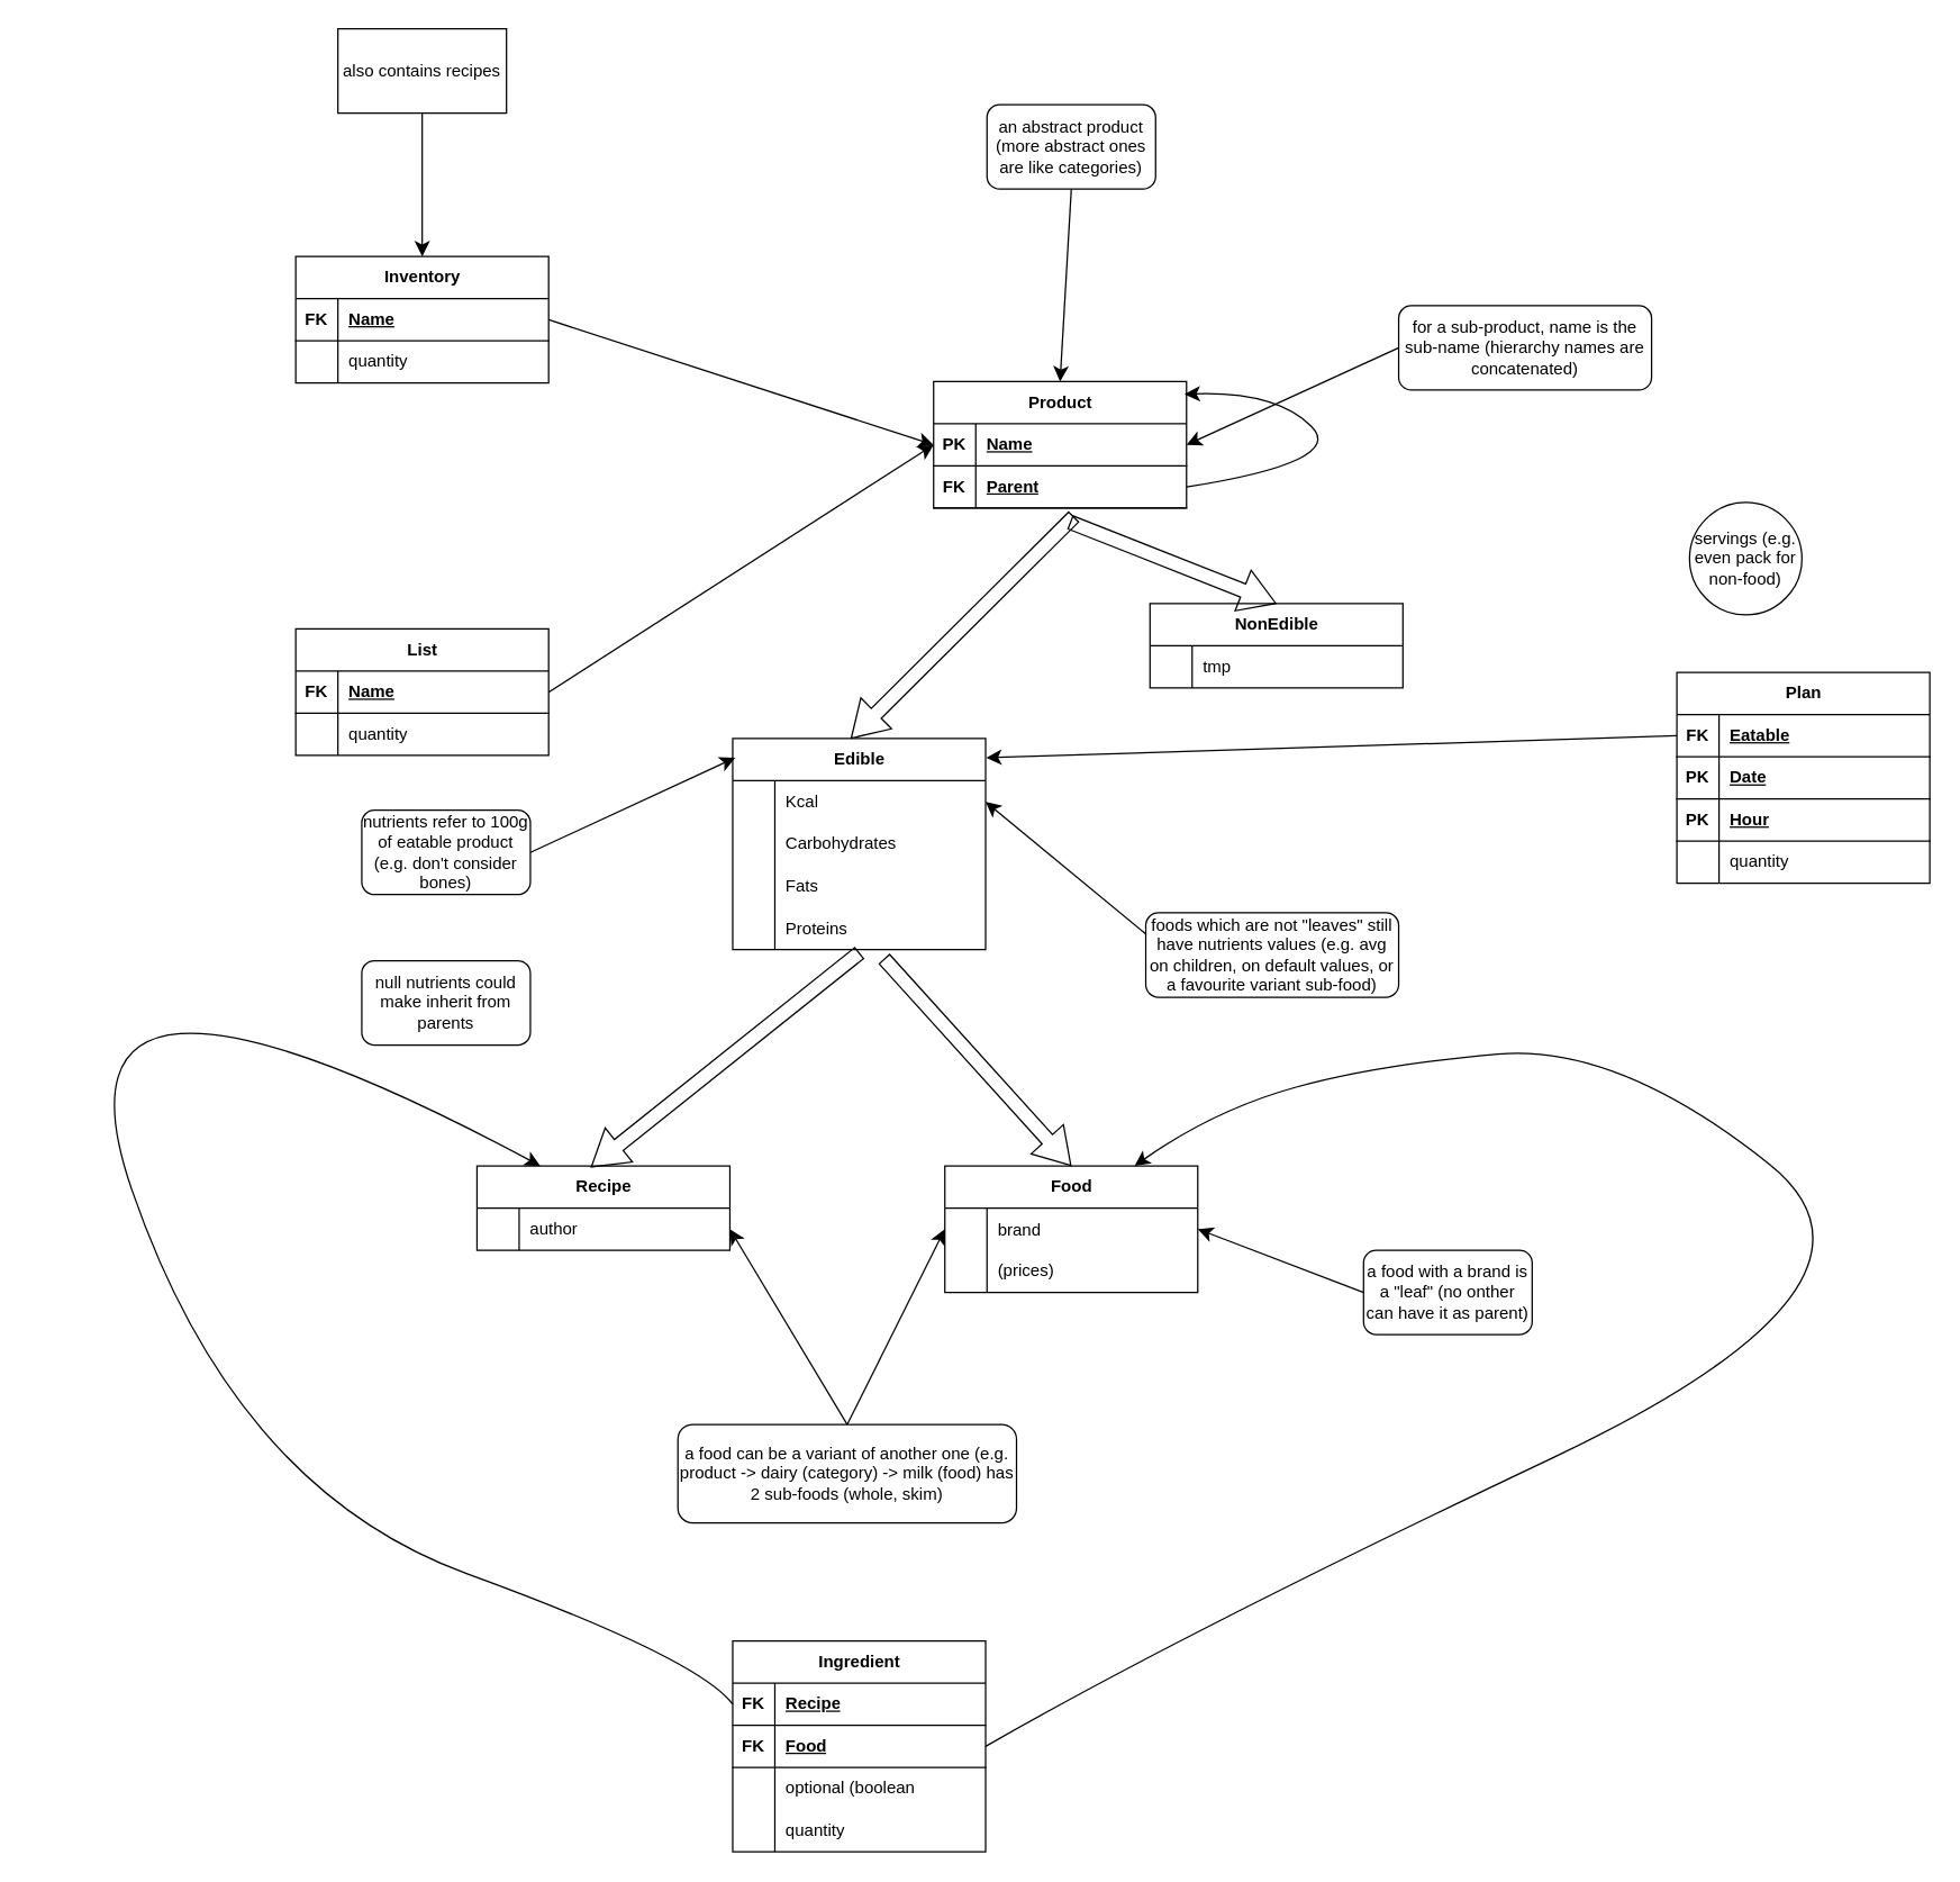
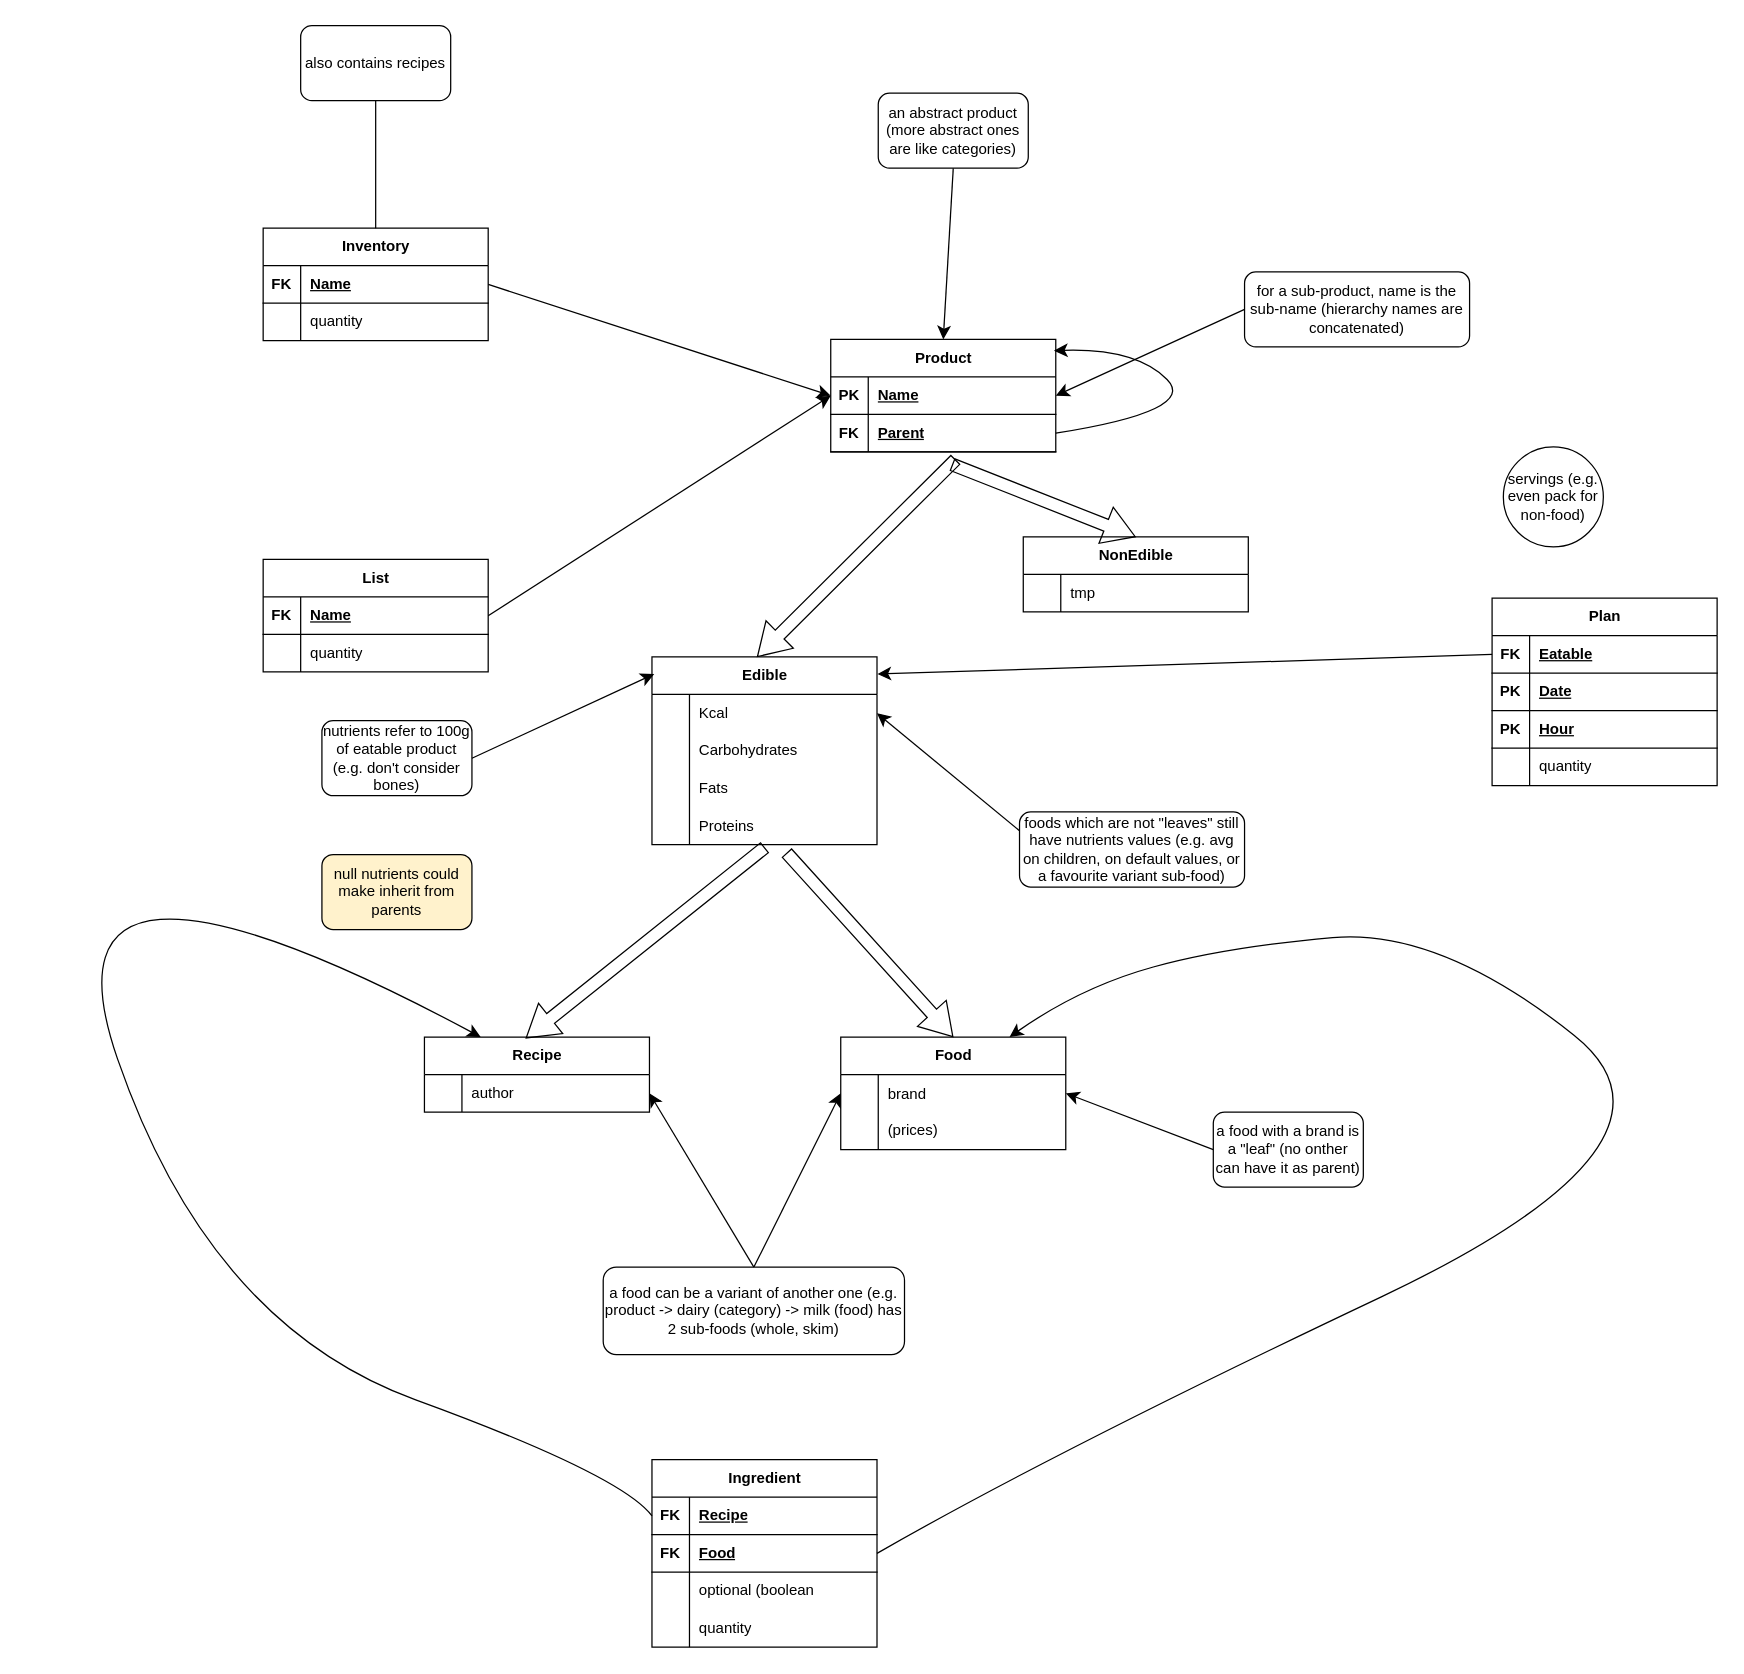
- <mxCell id="101" value="also contains recipes" style="whiteSpace=wrap;html=1;rounded=0;" vertex="1" parent="1"><mxGeometry x="240" y="20" width="120" height="60" as="geometry" /></mxCell>
+ <mxCell id="101" value="also contains recipes" style="rounded=1;whiteSpace=wrap;html=1;" vertex="1" parent="1"><mxGeometry x="240" y="20" width="120" height="60" as="geometry" /></mxCell>
- <mxCell id="102" value="" style="endArrow=classic;html=1;rounded=0;fontSize=12;startSize=8;endSize=8;curved=1;entryX=0.5;entryY=0;entryDx=0;entryDy=0;" edge="1" parent="1" source="101" target="30"><mxGeometry width="50" height="50" relative="1" as="geometry"><mxPoint x="308" y="168" as="sourcePoint" /><mxPoint x="358" y="118" as="targetPoint" /></mxGeometry></mxCell>
+ <mxCell id="102" value="" style="endArrow=none;html=1;rounded=0;fontSize=12;startSize=8;endSize=8;curved=1;entryX=0.5;entryY=0;entryDx=0;entryDy=0;" edge="1" parent="1" source="101" target="30"><mxGeometry width="50" height="50" relative="1" as="geometry"><mxPoint x="308" y="168" as="sourcePoint" /><mxPoint x="358" y="118" as="targetPoint" /></mxGeometry></mxCell>
- <mxCell id="103" value="null nutrients could make inherit from parents" style="rounded=1;whiteSpace=wrap;html=1;" vertex="1" parent="1"><mxGeometry x="257" y="683" width="120" height="60" as="geometry" /></mxCell>
+ <mxCell id="103" value="null nutrients could make inherit from parents" style="rounded=1;whiteSpace=wrap;html=1;fillColor=#fff2cc;" vertex="1" parent="1"><mxGeometry x="257" y="683" width="120" height="60" as="geometry" /></mxCell>
